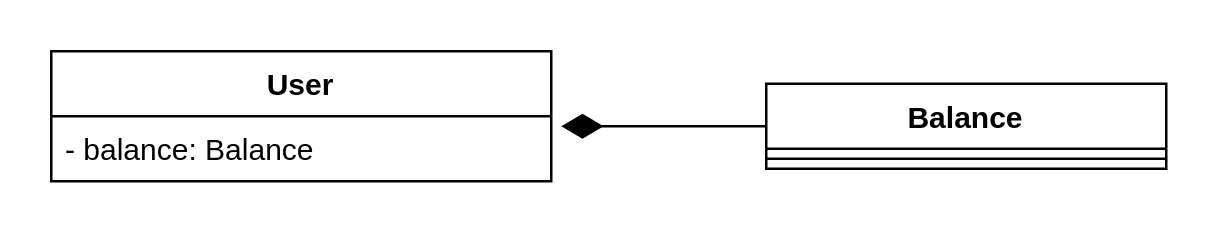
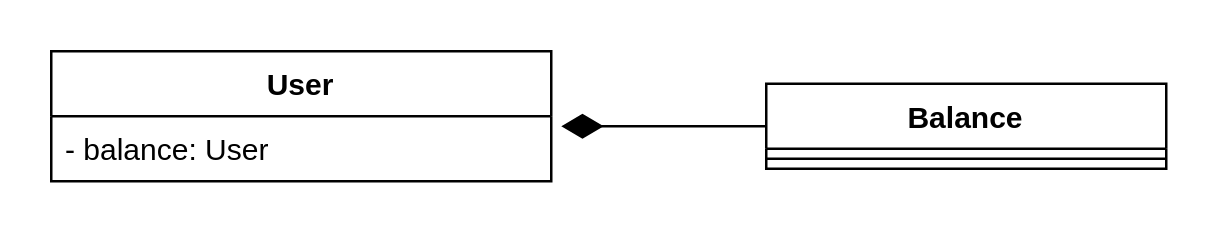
- <mxCell id="3" value="- balance: Balance" style="text;strokeColor=none;fillColor=none;align=left;verticalAlign=top;spacingLeft=4;spacingRight=4;overflow=hidden;rotatable=0;points=[[0,0.5],[1,0.5]];portConstraint=eastwest;" parent="2" vertex="1"><mxGeometry y="26" width="200" height="26" as="geometry" /></mxCell>
+ <mxCell id="3" value="- balance: User" style="text;strokeColor=none;fillColor=none;align=left;verticalAlign=top;spacingLeft=4;spacingRight=4;overflow=hidden;rotatable=0;points=[[0,0.5],[1,0.5]];portConstraint=eastwest;" parent="2" vertex="1"><mxGeometry y="26" width="200" height="26" as="geometry" /></mxCell>
